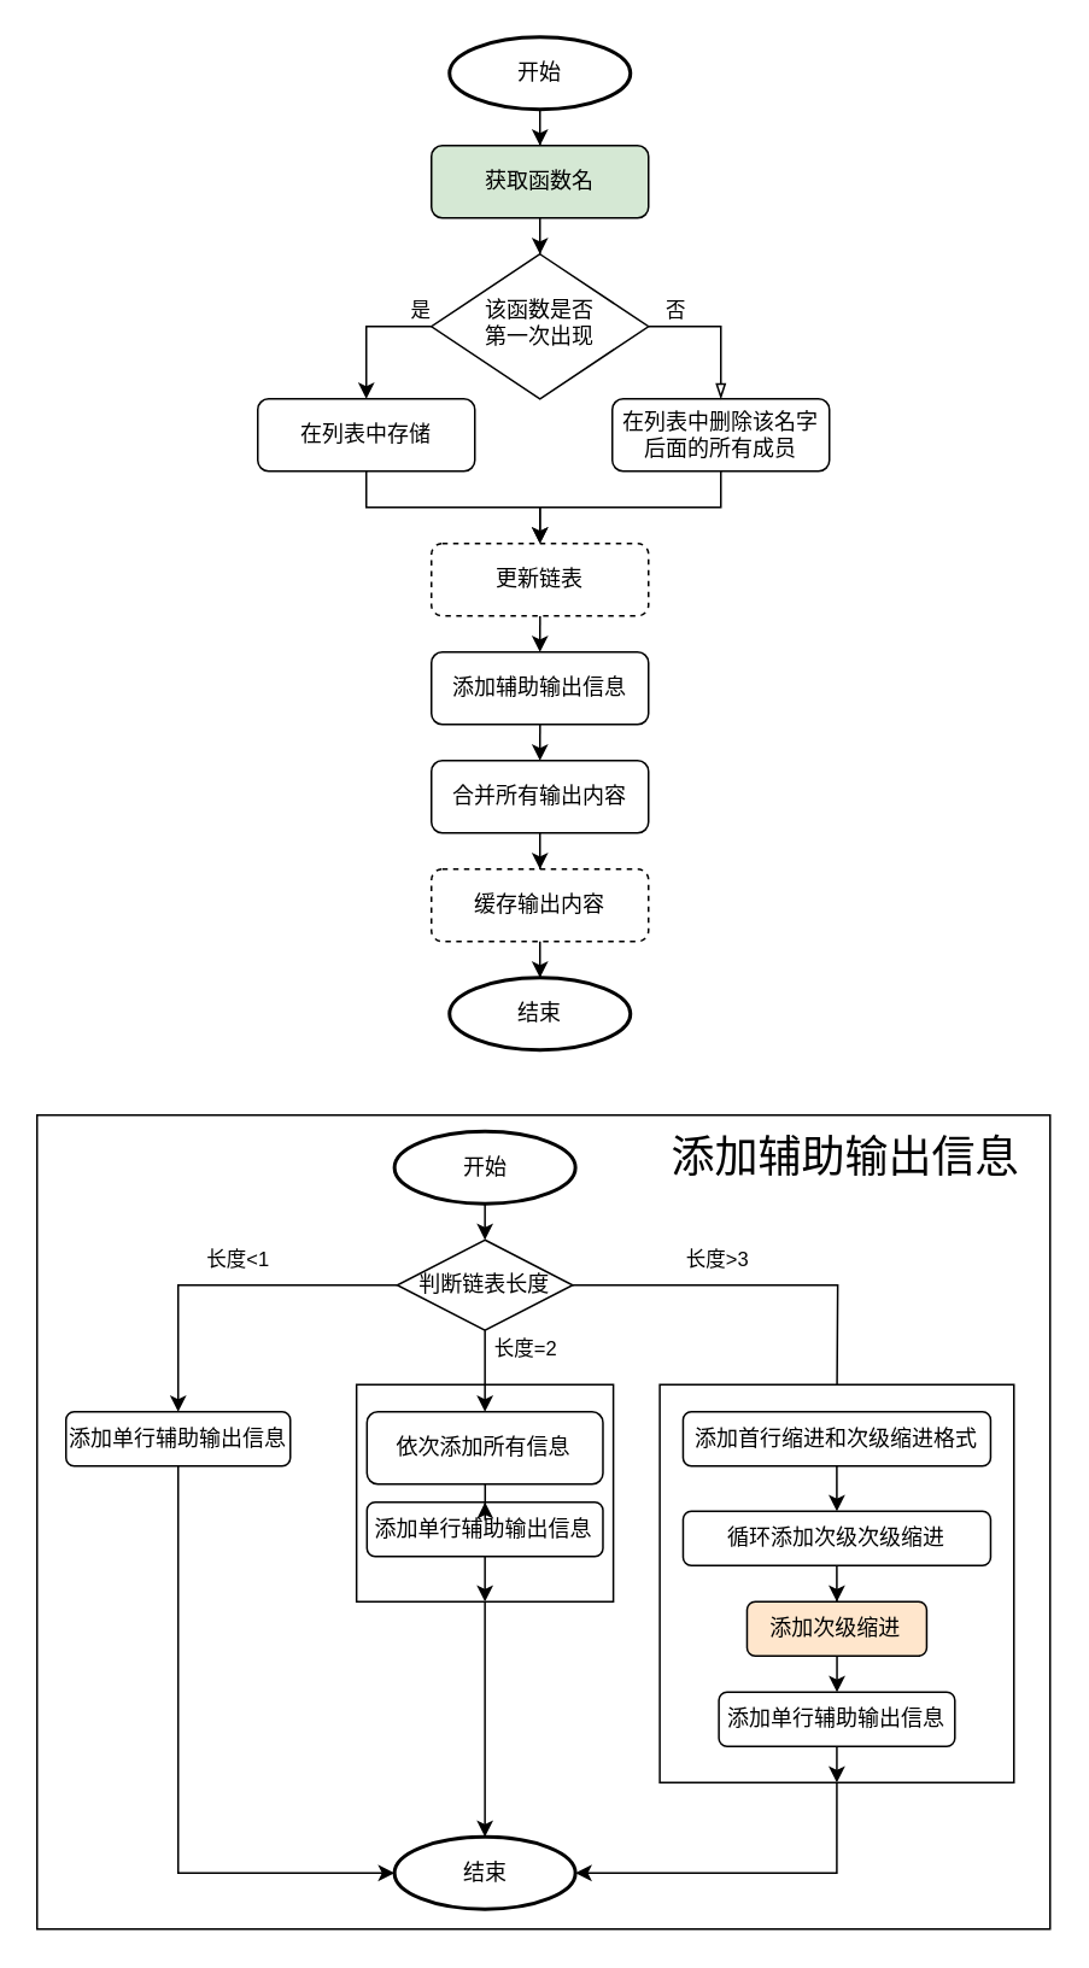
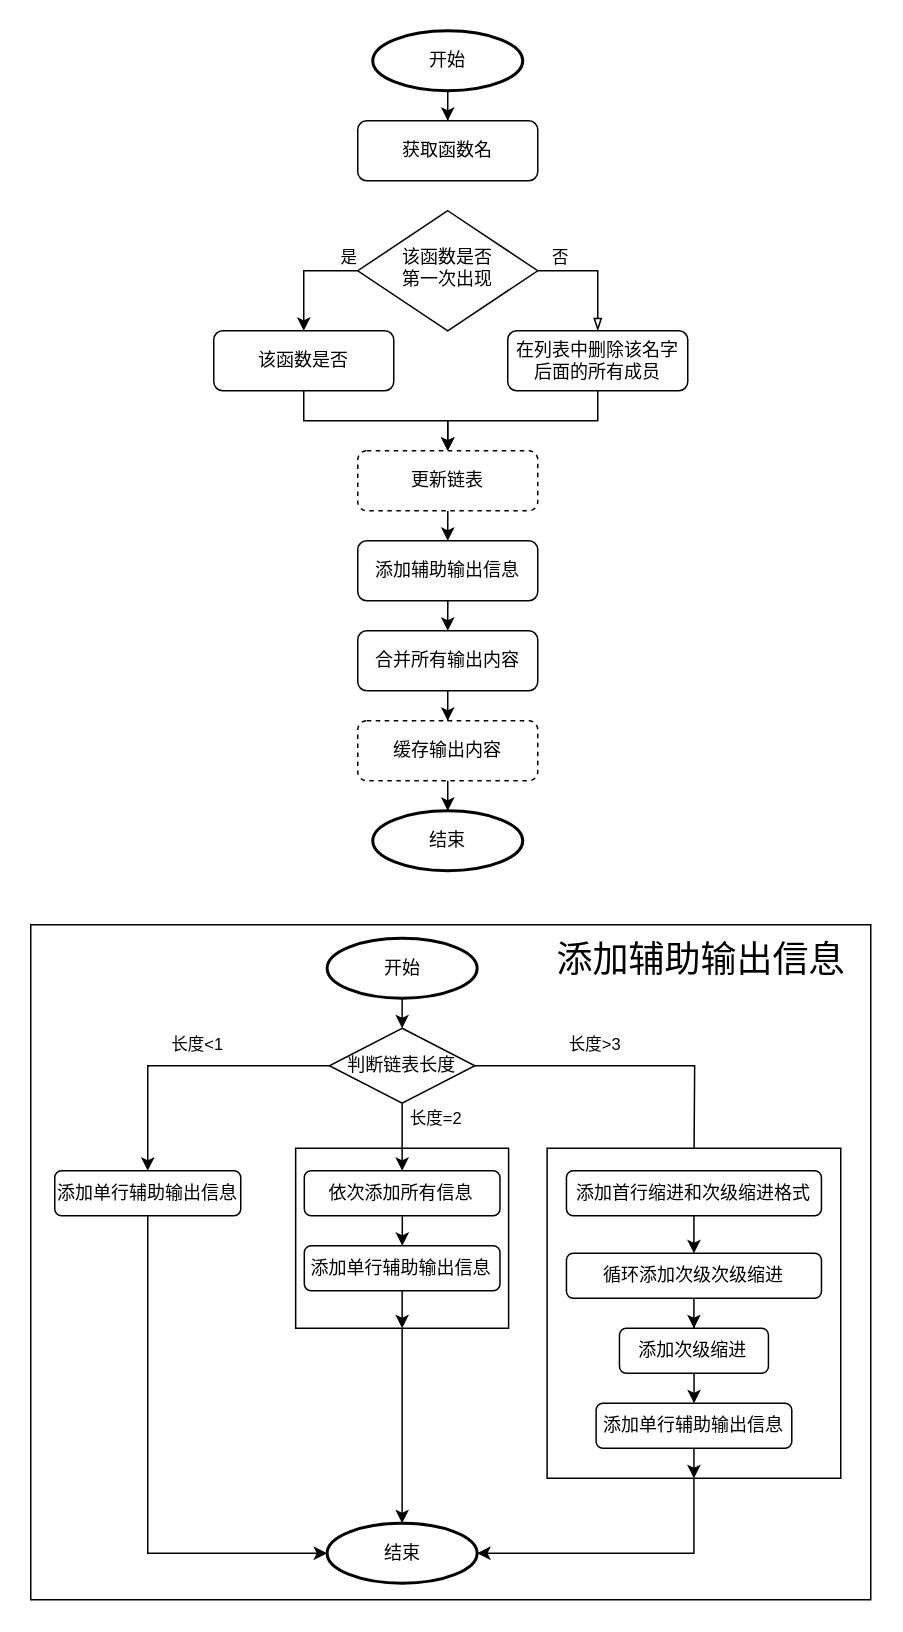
- <mxCell id="4" value="获取函数名" style="rounded=1;whiteSpace=wrap;html=1;fontSize=12;glass=0;strokeWidth=1;shadow=0;fillColor=#d5e8d4;" parent="2" vertex="1"><mxGeometry x="96" y="60" width="120" height="40" as="geometry" /></mxCell>
+ <mxCell id="4" value="获取函数名" style="rounded=1;whiteSpace=wrap;html=1;fontSize=12;glass=0;strokeWidth=1;shadow=0;" parent="2" vertex="1"><mxGeometry x="96" y="60" width="120" height="40" as="geometry" /></mxCell>
- <mxCell id="7" style="edgeStyle=orthogonalEdgeStyle;rounded=0;orthogonalLoop=1;jettySize=auto;html=1;entryX=0.5;entryY=0;entryDx=0;entryDy=0;" parent="2" source="4" target="6" edge="1"><mxGeometry relative="1" as="geometry" /></mxCell>
- <mxCell id="9" value="在列表中存储" style="rounded=1;whiteSpace=wrap;html=1;fontSize=12;glass=0;strokeWidth=1;shadow=0;" parent="2" vertex="1"><mxGeometry y="200" width="120" height="40" as="geometry" /></mxCell>
+ <mxCell id="9" value="该函数是否" style="rounded=1;whiteSpace=wrap;html=1;fontSize=12;glass=0;strokeWidth=1;shadow=0;" parent="2" vertex="1"><mxGeometry y="200" width="120" height="40" as="geometry" /></mxCell>
- <mxCell id="39" value="依次添加所有信息" style="rounded=1;whiteSpace=wrap;html=1;" parent="25" vertex="1"><mxGeometry x="182.37" y="164" width="130.45" height="40" as="geometry" /></mxCell>
+ <mxCell id="39" value="依次添加所有信息" style="rounded=1;whiteSpace=wrap;html=1;" parent="25" vertex="1"><mxGeometry x="182.37" y="164" width="130.45" height="30" as="geometry" /></mxCell>
- <mxCell id="51" value="添加次级缩进" style="rounded=1;whiteSpace=wrap;html=1;fillColor=#ffe6cc;" parent="46" vertex="1"><mxGeometry x="48.24" y="120" width="99.31" height="30" as="geometry" /></mxCell>
+ <mxCell id="51" value="添加次级缩进" style="rounded=1;whiteSpace=wrap;html=1;" parent="46" vertex="1"><mxGeometry x="48.24" y="120" width="99.31" height="30" as="geometry" /></mxCell>
